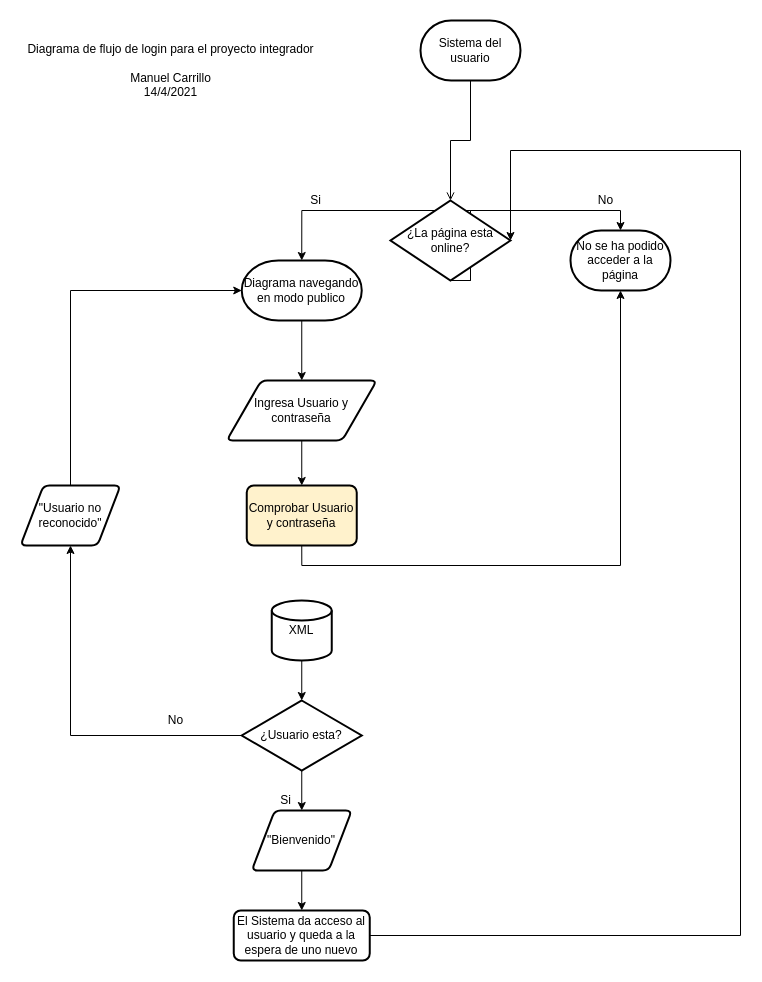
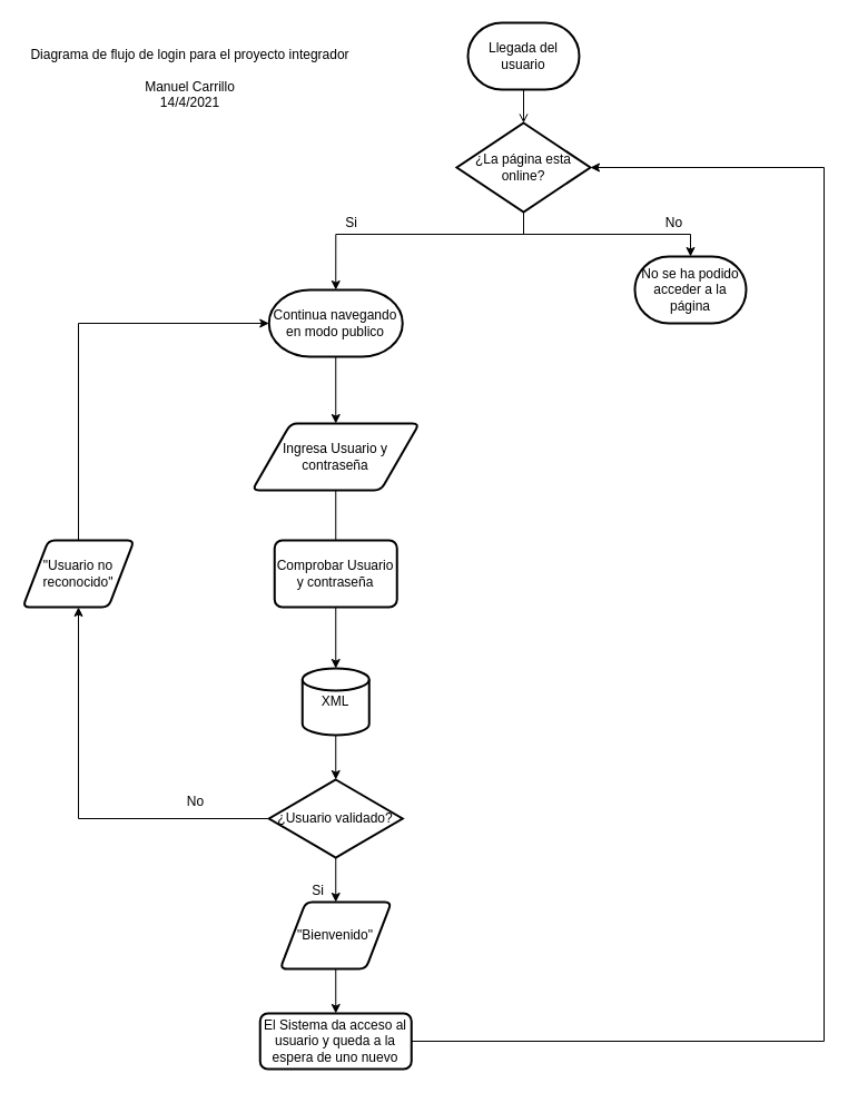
- <mxCell id="3" value="Sistema del usuario" style="strokeWidth=2;html=1;shape=mxgraph.flowchart.terminator;whiteSpace=wrap;" vertex="1" parent="1"><mxGeometry x="420" y="20" width="100" height="60" as="geometry" /></mxCell>
+ <mxCell id="3" value="Llegada del usuario" style="strokeWidth=2;html=1;shape=mxgraph.flowchart.terminator;whiteSpace=wrap;" vertex="1" parent="1"><mxGeometry x="420" y="20" width="100" height="60" as="geometry" /></mxCell>
- <mxCell id="26" value="¿La página esta online?" style="strokeWidth=2;html=1;shape=mxgraph.flowchart.decision;whiteSpace=wrap;" vertex="1" parent="1"><mxGeometry x="390" y="200" width="120" height="80" as="geometry" /></mxCell>
+ <mxCell id="26" value="¿La página esta online?" style="strokeWidth=2;html=1;shape=mxgraph.flowchart.decision;whiteSpace=wrap;" vertex="1" parent="1"><mxGeometry x="410" y="110" width="120" height="80" as="geometry" /></mxCell>
- <mxCell id="5" value="Diagrama navegando en modo publico" style="strokeWidth=2;html=1;shape=mxgraph.flowchart.terminator;whiteSpace=wrap;" vertex="1" parent="1"><mxGeometry x="241.25" y="260" width="120" height="60" as="geometry" /></mxCell>
+ <mxCell id="5" value="Continua navegando en modo publico" style="strokeWidth=2;html=1;shape=mxgraph.flowchart.terminator;whiteSpace=wrap;" vertex="1" parent="1"><mxGeometry x="241.25" y="260" width="120" height="60" as="geometry" /></mxCell>
- <mxCell id="6" style="edgeStyle=orthogonalEdgeStyle;rounded=0;orthogonalLoop=1;jettySize=auto;html=1;exitX=0.5;exitY=1;exitDx=0;exitDy=0;entryX=0.5;entryY=0;entryDx=0;entryDy=0;" edge="1" parent="1" source="7" target="9"><mxGeometry relative="1" as="geometry" /></mxCell>
+ <mxCell id="6" style="edgeStyle=orthogonalEdgeStyle;rounded=0;orthogonalLoop=1;jettySize=auto;html=1;exitX=0.5;exitY=1;exitDx=0;exitDy=0;entryX=0.5;entryY=0;entryDx=0;entryDy=0;endArrow=none;" edge="1" parent="1" source="7" target="9"><mxGeometry relative="1" as="geometry" /></mxCell>
- <mxCell id="9" value="Comprobar Usuario y contraseña" style="rounded=1;whiteSpace=wrap;html=1;absoluteArcSize=1;arcSize=14;strokeWidth=2;fillColor=#fff2cc;" vertex="1" parent="1"><mxGeometry x="246.25" y="485" width="110" height="60" as="geometry" /></mxCell>
+ <mxCell id="9" value="Comprobar Usuario y contraseña" style="rounded=1;whiteSpace=wrap;html=1;absoluteArcSize=1;arcSize=14;strokeWidth=2;" vertex="1" parent="1"><mxGeometry x="246.25" y="485" width="110" height="60" as="geometry" /></mxCell>
- <mxCell id="8" style="edgeStyle=orthogonalEdgeStyle;rounded=0;orthogonalLoop=1;jettySize=auto;html=1;exitX=0.5;exitY=1;exitDx=0;exitDy=0;" edge="1" parent="1" source="9" target="28"><mxGeometry relative="1" as="geometry" /></mxCell>
+ <mxCell id="8" style="edgeStyle=orthogonalEdgeStyle;rounded=0;orthogonalLoop=1;jettySize=auto;html=1;exitX=0.5;exitY=1;exitDx=0;exitDy=0;entryX=0.5;entryY=0;entryDx=0;entryDy=0;entryPerimeter=0;" edge="1" parent="1" source="9" target="19"><mxGeometry relative="1" as="geometry" /></mxCell>
- <mxCell id="12" value="¿Usuario esta?" style="strokeWidth=2;html=1;shape=mxgraph.flowchart.decision;whiteSpace=wrap;" vertex="1" parent="1"><mxGeometry x="241.25" y="700" width="120" height="70" as="geometry" /></mxCell>
+ <mxCell id="12" value="¿Usuario validado?" style="strokeWidth=2;html=1;shape=mxgraph.flowchart.decision;whiteSpace=wrap;" vertex="1" parent="1"><mxGeometry x="241.25" y="700" width="120" height="70" as="geometry" /></mxCell>
